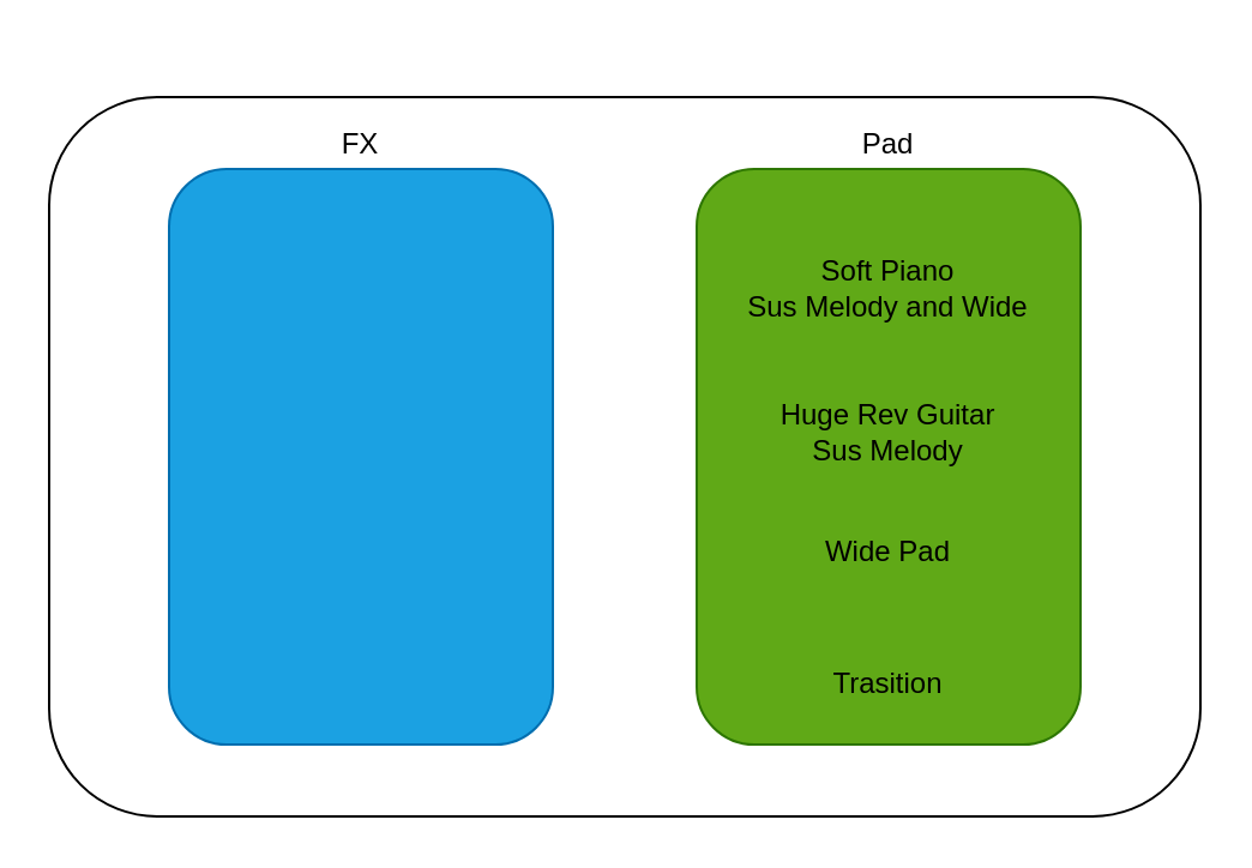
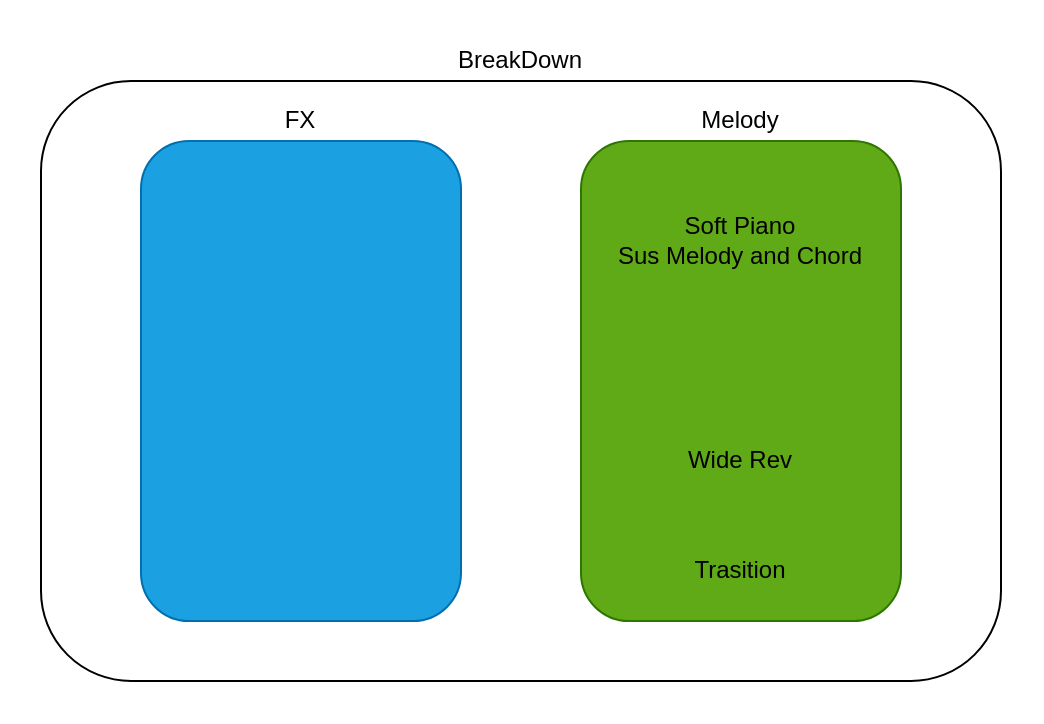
+ <mxCell id="8" value="BreakDown" style="text;html=1;strokeColor=none;fillColor=none;align=center;verticalAlign=middle;whiteSpace=wrap;rounded=0;" parent="1" vertex="1"><mxGeometry x="225" y="20" width="70" height="20" as="geometry" /></mxCell>
- <mxCell id="7" value="Pad" style="text;html=1;strokeColor=none;fillColor=none;align=center;verticalAlign=middle;whiteSpace=wrap;rounded=0;" parent="1" vertex="1"><mxGeometry x="350" y="50" width="40" height="20" as="geometry" /></mxCell>
+ <mxCell id="7" value="Melody" style="text;html=1;strokeColor=none;fillColor=none;align=center;verticalAlign=middle;whiteSpace=wrap;rounded=0;" parent="1" vertex="1"><mxGeometry x="350" y="50" width="40" height="20" as="geometry" /></mxCell>
- <mxCell id="6" value="Soft Piano &lt;br&gt;Sus Melody and Wide" style="text;html=1;strokeColor=none;fillColor=none;align=center;verticalAlign=middle;whiteSpace=wrap;rounded=0;" parent="1" vertex="1"><mxGeometry x="290" y="110" width="160" height="20" as="geometry" /></mxCell>
+ <mxCell id="6" value="Soft Piano &lt;br&gt;Sus Melody and Chord" style="text;html=1;strokeColor=none;fillColor=none;align=center;verticalAlign=middle;whiteSpace=wrap;rounded=0;" parent="1" vertex="1"><mxGeometry x="290" y="110" width="160" height="20" as="geometry" /></mxCell>
- <mxCell id="10" value="Huge Rev Guitar Sus Melody" style="text;html=1;strokeColor=none;fillColor=none;align=center;verticalAlign=middle;whiteSpace=wrap;rounded=0;" parent="1" vertex="1"><mxGeometry x="320" y="170" width="100" height="20" as="geometry" /></mxCell>
- <mxCell id="9" value="Wide Pad" style="text;html=1;strokeColor=none;fillColor=none;align=center;verticalAlign=middle;whiteSpace=wrap;rounded=0;" parent="1" vertex="1"><mxGeometry x="325" y="220" width="90" height="20" as="geometry" /></mxCell>
+ <mxCell id="9" value="Wide Rev" style="text;html=1;strokeColor=none;fillColor=none;align=center;verticalAlign=middle;whiteSpace=wrap;rounded=0;" parent="1" vertex="1"><mxGeometry x="325" y="220" width="90" height="20" as="geometry" /></mxCell>
